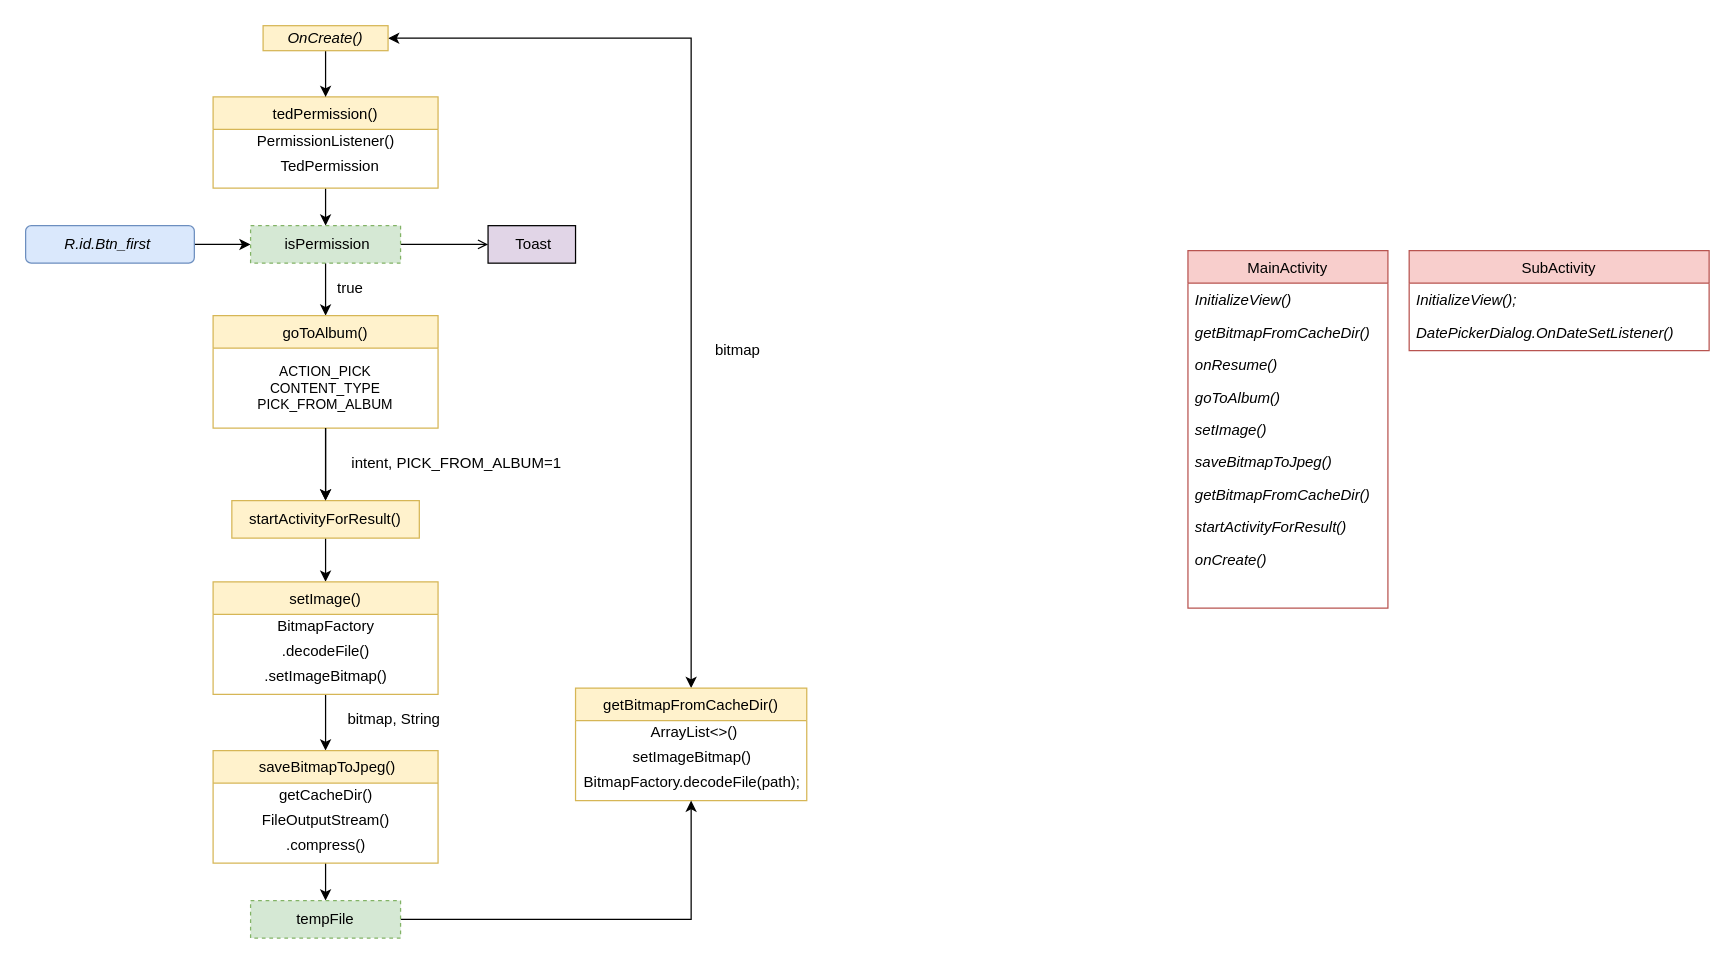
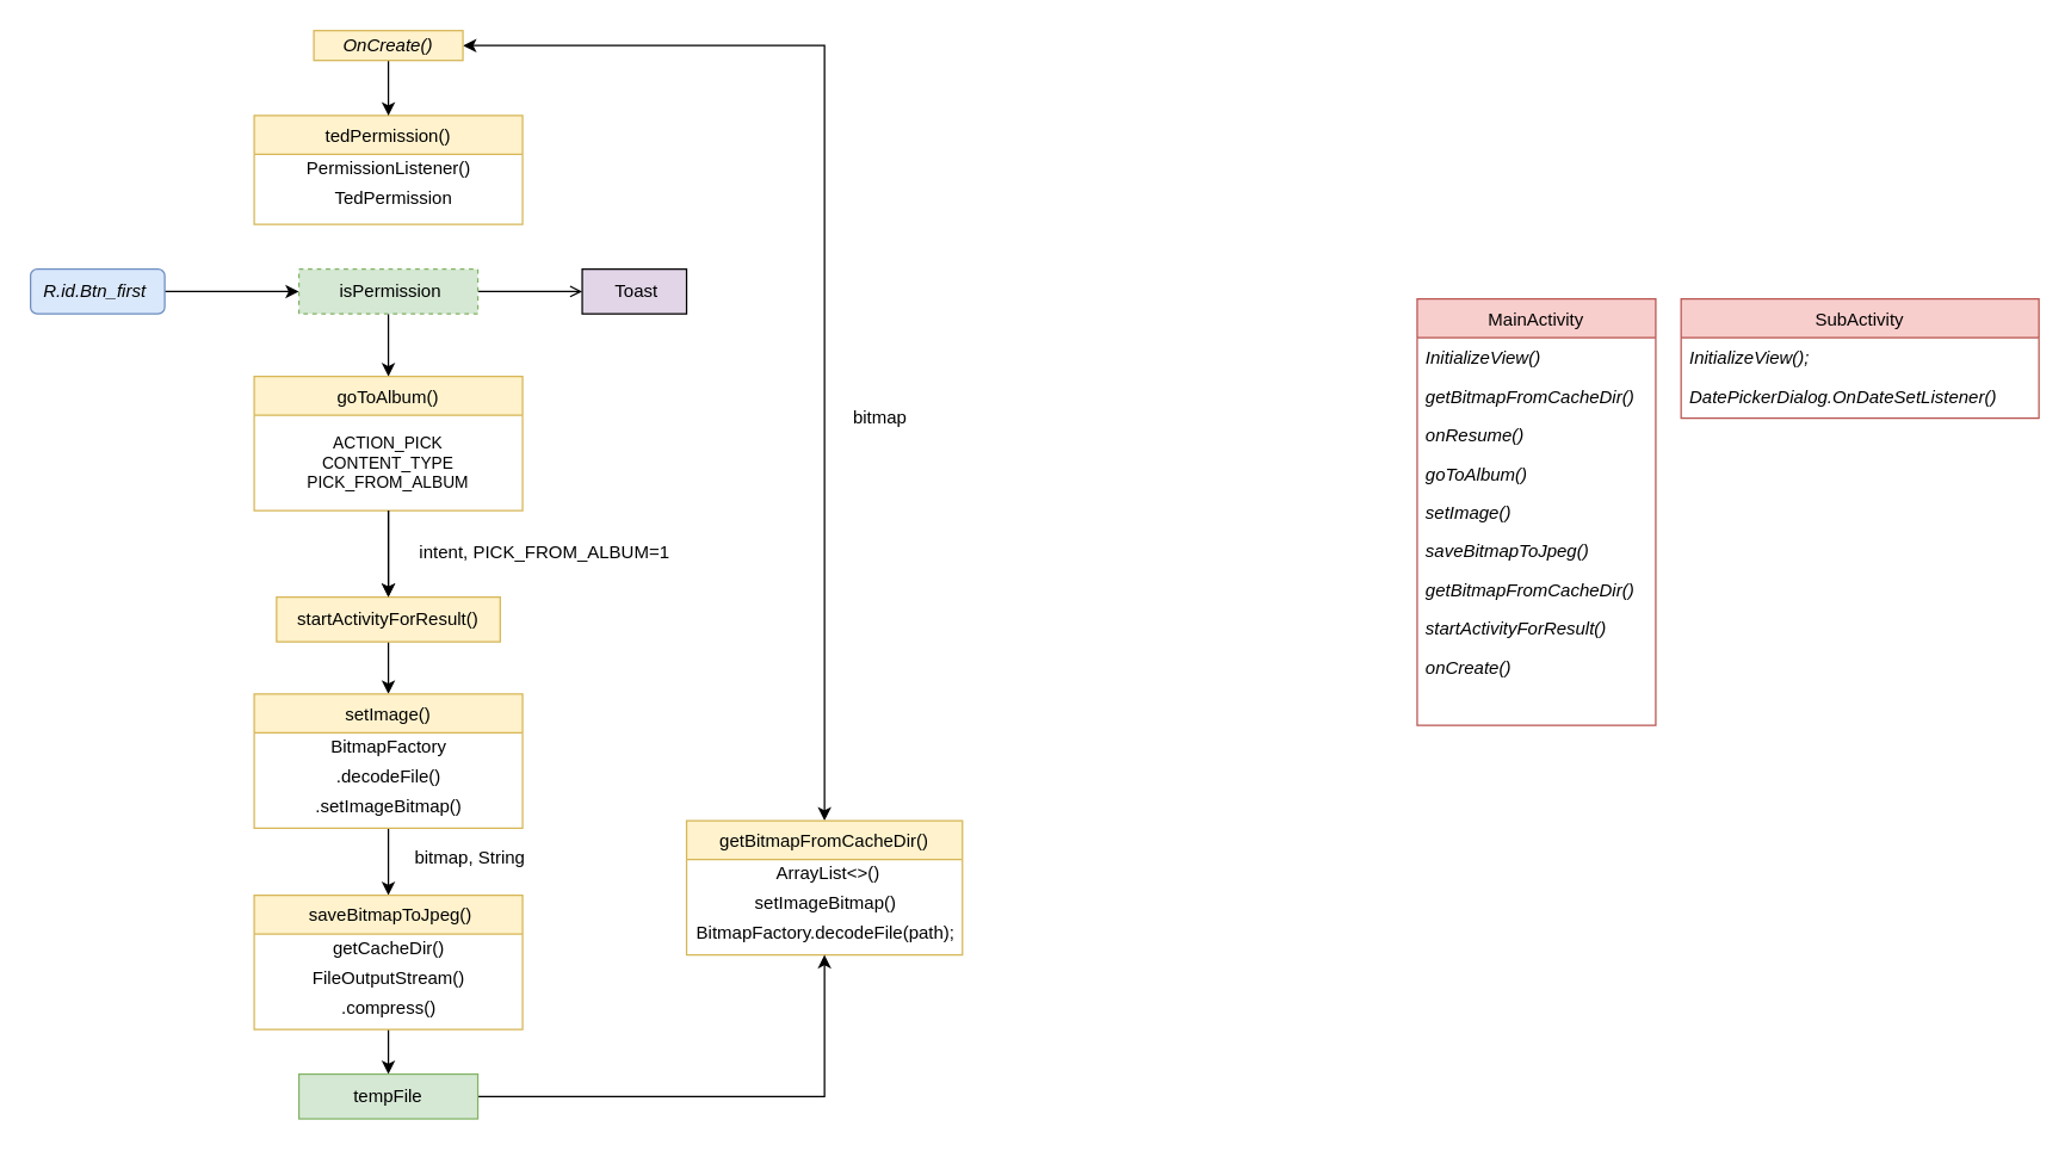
- <mxCell id="15" style="edgeStyle=orthogonalEdgeStyle;rounded=0;orthogonalLoop=1;jettySize=auto;html=1;exitX=0.5;exitY=1;exitDx=0;exitDy=0;startArrow=none;startFill=0;strokeWidth=1;" edge="1" parent="1" source="16" target="26"><mxGeometry relative="1" as="geometry" /></mxCell>
- <mxCell id="20" value="R.id.Btn_first&amp;nbsp;" style="rounded=1;whiteSpace=wrap;html=1;fillColor=#dae8fc;strokeColor=#6c8ebf;fontStyle=2" vertex="1" parent="1"><mxGeometry x="20" y="180" width="135" height="30" as="geometry" /></mxCell>
+ <mxCell id="20" value="R.id.Btn_first&amp;nbsp;" style="rounded=1;whiteSpace=wrap;html=1;fillColor=#dae8fc;strokeColor=#6c8ebf;fontStyle=2" vertex="1" parent="1"><mxGeometry x="20" y="180" width="90" height="30" as="geometry" /></mxCell>
- <mxCell id="29" value="true" style="text;html=1;strokeColor=none;fillColor=none;align=center;verticalAlign=middle;whiteSpace=wrap;rounded=0;" vertex="1" parent="1"><mxGeometry x="260" y="220" width="40" height="20" as="geometry" /></mxCell>
- <mxCell id="53" value="tempFile" style="rounded=0;whiteSpace=wrap;html=1;strokeWidth=1;fillColor=#d5e8d4;strokeColor=#82b366;dashed=1;" vertex="1" parent="1"><mxGeometry x="200" y="720" width="120" height="30" as="geometry" /></mxCell>
+ <mxCell id="53" value="tempFile" style="rounded=0;whiteSpace=wrap;html=1;strokeWidth=1;fillColor=#d5e8d4;strokeColor=#82b366;" vertex="1" parent="1"><mxGeometry x="200" y="720" width="120" height="30" as="geometry" /></mxCell>
